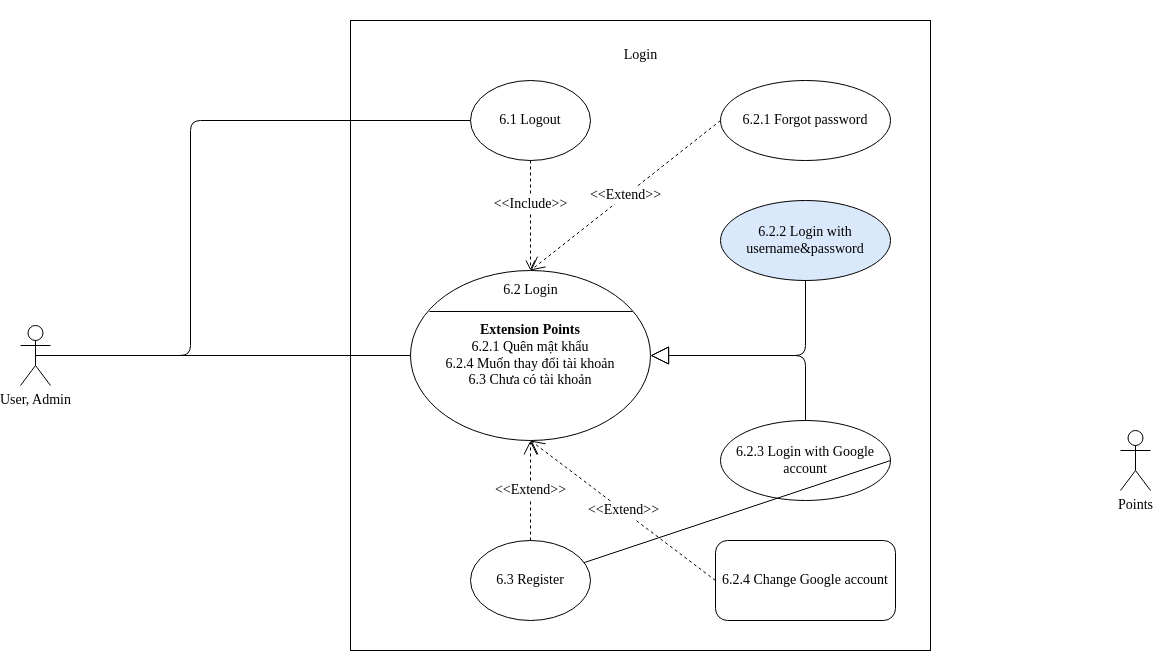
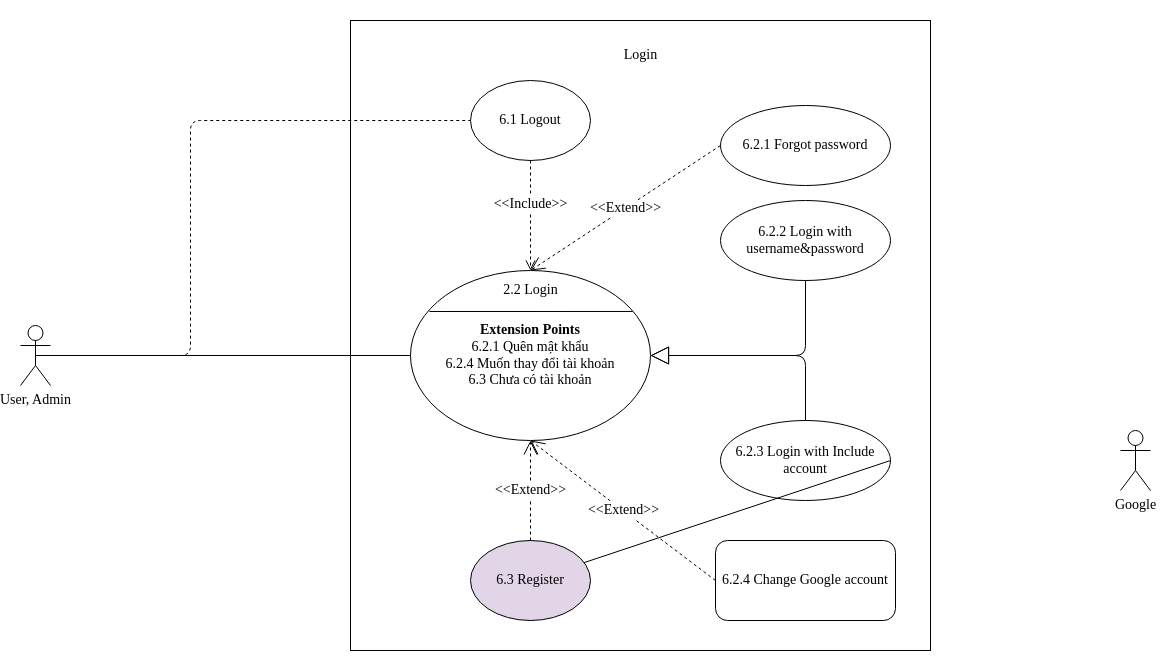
- <mxCell id="6" value="" style="endArrow=none;html=1;fontFamily=Verdana;fontSize=14;entryX=0;entryY=0.5;entryDx=0;entryDy=0;exitX=0.5;exitY=0.5;exitDx=0;exitDy=0;exitPerimeter=0;" parent="1" source="3" target="4" edge="1"><mxGeometry width="50" height="50" relative="1" as="geometry"><mxPoint x="350" y="320" as="sourcePoint" /><mxPoint x="400" y="270" as="targetPoint" /><Array as="points"><mxPoint x="190" y="355" /><mxPoint x="190" y="120" /></Array></mxGeometry></mxCell>
+ <mxCell id="6" value="" style="endArrow=none;html=1;fontFamily=Verdana;fontSize=14;entryX=0;entryY=0.5;entryDx=0;entryDy=0;exitX=0.5;exitY=0.5;exitDx=0;exitDy=0;exitPerimeter=0;dashed=1;" parent="1" source="3" target="4" edge="1"><mxGeometry width="50" height="50" relative="1" as="geometry"><mxPoint x="350" y="320" as="sourcePoint" /><mxPoint x="400" y="270" as="targetPoint" /><Array as="points"><mxPoint x="190" y="355" /><mxPoint x="190" y="120" /></Array></mxGeometry></mxCell>
- <mxCell id="12" value="6.2.1 Forgot password" style="ellipse;whiteSpace=wrap;html=1;fontFamily=Verdana;fontSize=14;" parent="1" vertex="1"><mxGeometry x="720" y="80" width="170" height="80" as="geometry" /></mxCell>
+ <mxCell id="12" value="6.2.1 Forgot password" style="ellipse;whiteSpace=wrap;html=1;fontFamily=Verdana;fontSize=14;" parent="1" vertex="1"><mxGeometry x="720" y="105" width="170" height="80" as="geometry" /></mxCell>
- <mxCell id="13" value="6.2.2 Login with username&amp;amp;password" style="ellipse;whiteSpace=wrap;html=1;fontFamily=Verdana;fontSize=14;fillColor=#dae8fc;" parent="1" vertex="1"><mxGeometry x="720" y="200" width="170" height="80" as="geometry" /></mxCell>
+ <mxCell id="13" value="6.2.2 Login with username&amp;amp;password" style="ellipse;whiteSpace=wrap;html=1;fontFamily=Verdana;fontSize=14;" parent="1" vertex="1"><mxGeometry x="720" y="200" width="170" height="80" as="geometry" /></mxCell>
- <mxCell id="8" value="6.2 Login" style="text;html=1;align=center;verticalAlign=middle;resizable=0;points=[];autosize=1;fontSize=14;fontFamily=Verdana;" parent="1" vertex="1"><mxGeometry x="490" y="280" width="80" height="20" as="geometry" /></mxCell>
+ <mxCell id="8" value="2.2 Login" style="text;html=1;align=center;verticalAlign=middle;resizable=0;points=[];autosize=1;fontSize=14;fontFamily=Verdana;" parent="1" vertex="1"><mxGeometry x="490" y="280" width="80" height="20" as="geometry" /></mxCell>
- <mxCell id="14" value="6.2.3 Login with Google account" style="ellipse;whiteSpace=wrap;html=1;fontFamily=Verdana;fontSize=14;" parent="1" vertex="1"><mxGeometry x="720" y="420" width="170" height="80" as="geometry" /></mxCell>
+ <mxCell id="14" value="6.2.3 Login with Include account" style="ellipse;whiteSpace=wrap;html=1;fontFamily=Verdana;fontSize=14;" parent="1" vertex="1"><mxGeometry x="720" y="420" width="170" height="80" as="geometry" /></mxCell>
- <mxCell id="22" value="Points" style="shape=umlActor;verticalLabelPosition=bottom;verticalAlign=top;html=1;fontFamily=Verdana;fontSize=14;" parent="1" vertex="1"><mxGeometry x="1120" y="430" width="30" height="60" as="geometry" /></mxCell>
+ <mxCell id="22" value="Google" style="shape=umlActor;verticalLabelPosition=bottom;verticalAlign=top;html=1;fontFamily=Verdana;fontSize=14;" parent="1" vertex="1"><mxGeometry x="1120" y="430" width="30" height="60" as="geometry" /></mxCell>
- <mxCell id="11" value="6.3 Register" style="ellipse;whiteSpace=wrap;html=1;fontFamily=Verdana;fontSize=14;" parent="1" vertex="1"><mxGeometry x="470" y="540" width="120" height="80" as="geometry" /></mxCell>
+ <mxCell id="11" value="6.3 Register" style="ellipse;whiteSpace=wrap;html=1;fontFamily=Verdana;fontSize=14;fillColor=#e1d5e7;" parent="1" vertex="1"><mxGeometry x="470" y="540" width="120" height="80" as="geometry" /></mxCell>
